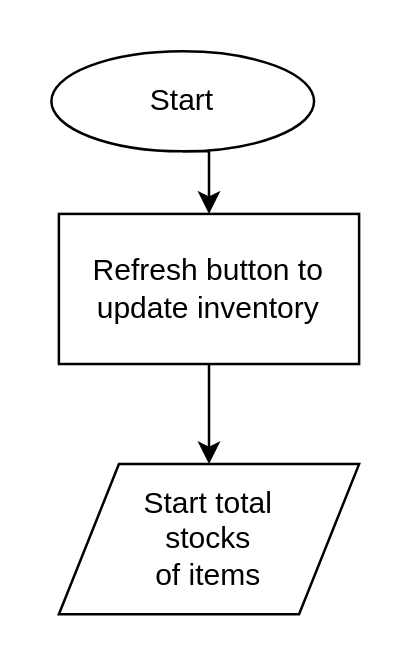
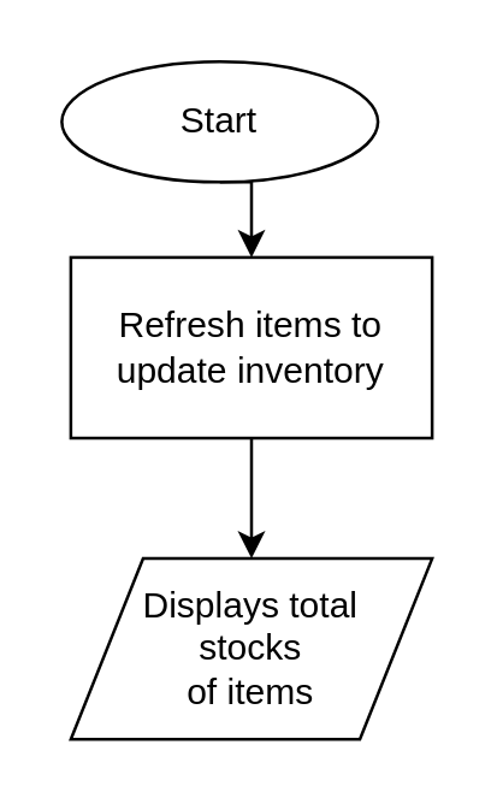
- <mxCell id="5" value="Refresh button to update inventory" style="rounded=0;whiteSpace=wrap;html=1;" vertex="1" parent="1"><mxGeometry x="23" y="85" width="120" height="60" as="geometry" /></mxCell>
+ <mxCell id="5" value="Refresh items to update inventory" style="rounded=0;whiteSpace=wrap;html=1;" vertex="1" parent="1"><mxGeometry x="23" y="85" width="120" height="60" as="geometry" /></mxCell>
- <mxCell id="6" value="Start total&lt;br&gt;stocks&lt;br&gt;of items" style="shape=parallelogram;perimeter=parallelogramPerimeter;whiteSpace=wrap;html=1;" vertex="1" parent="1"><mxGeometry x="23" y="185" width="120" height="60" as="geometry" /></mxCell>
+ <mxCell id="6" value="Displays total&lt;br&gt;stocks&lt;br&gt;of items" style="shape=parallelogram;perimeter=parallelogramPerimeter;whiteSpace=wrap;html=1;" vertex="1" parent="1"><mxGeometry x="23" y="185" width="120" height="60" as="geometry" /></mxCell>
